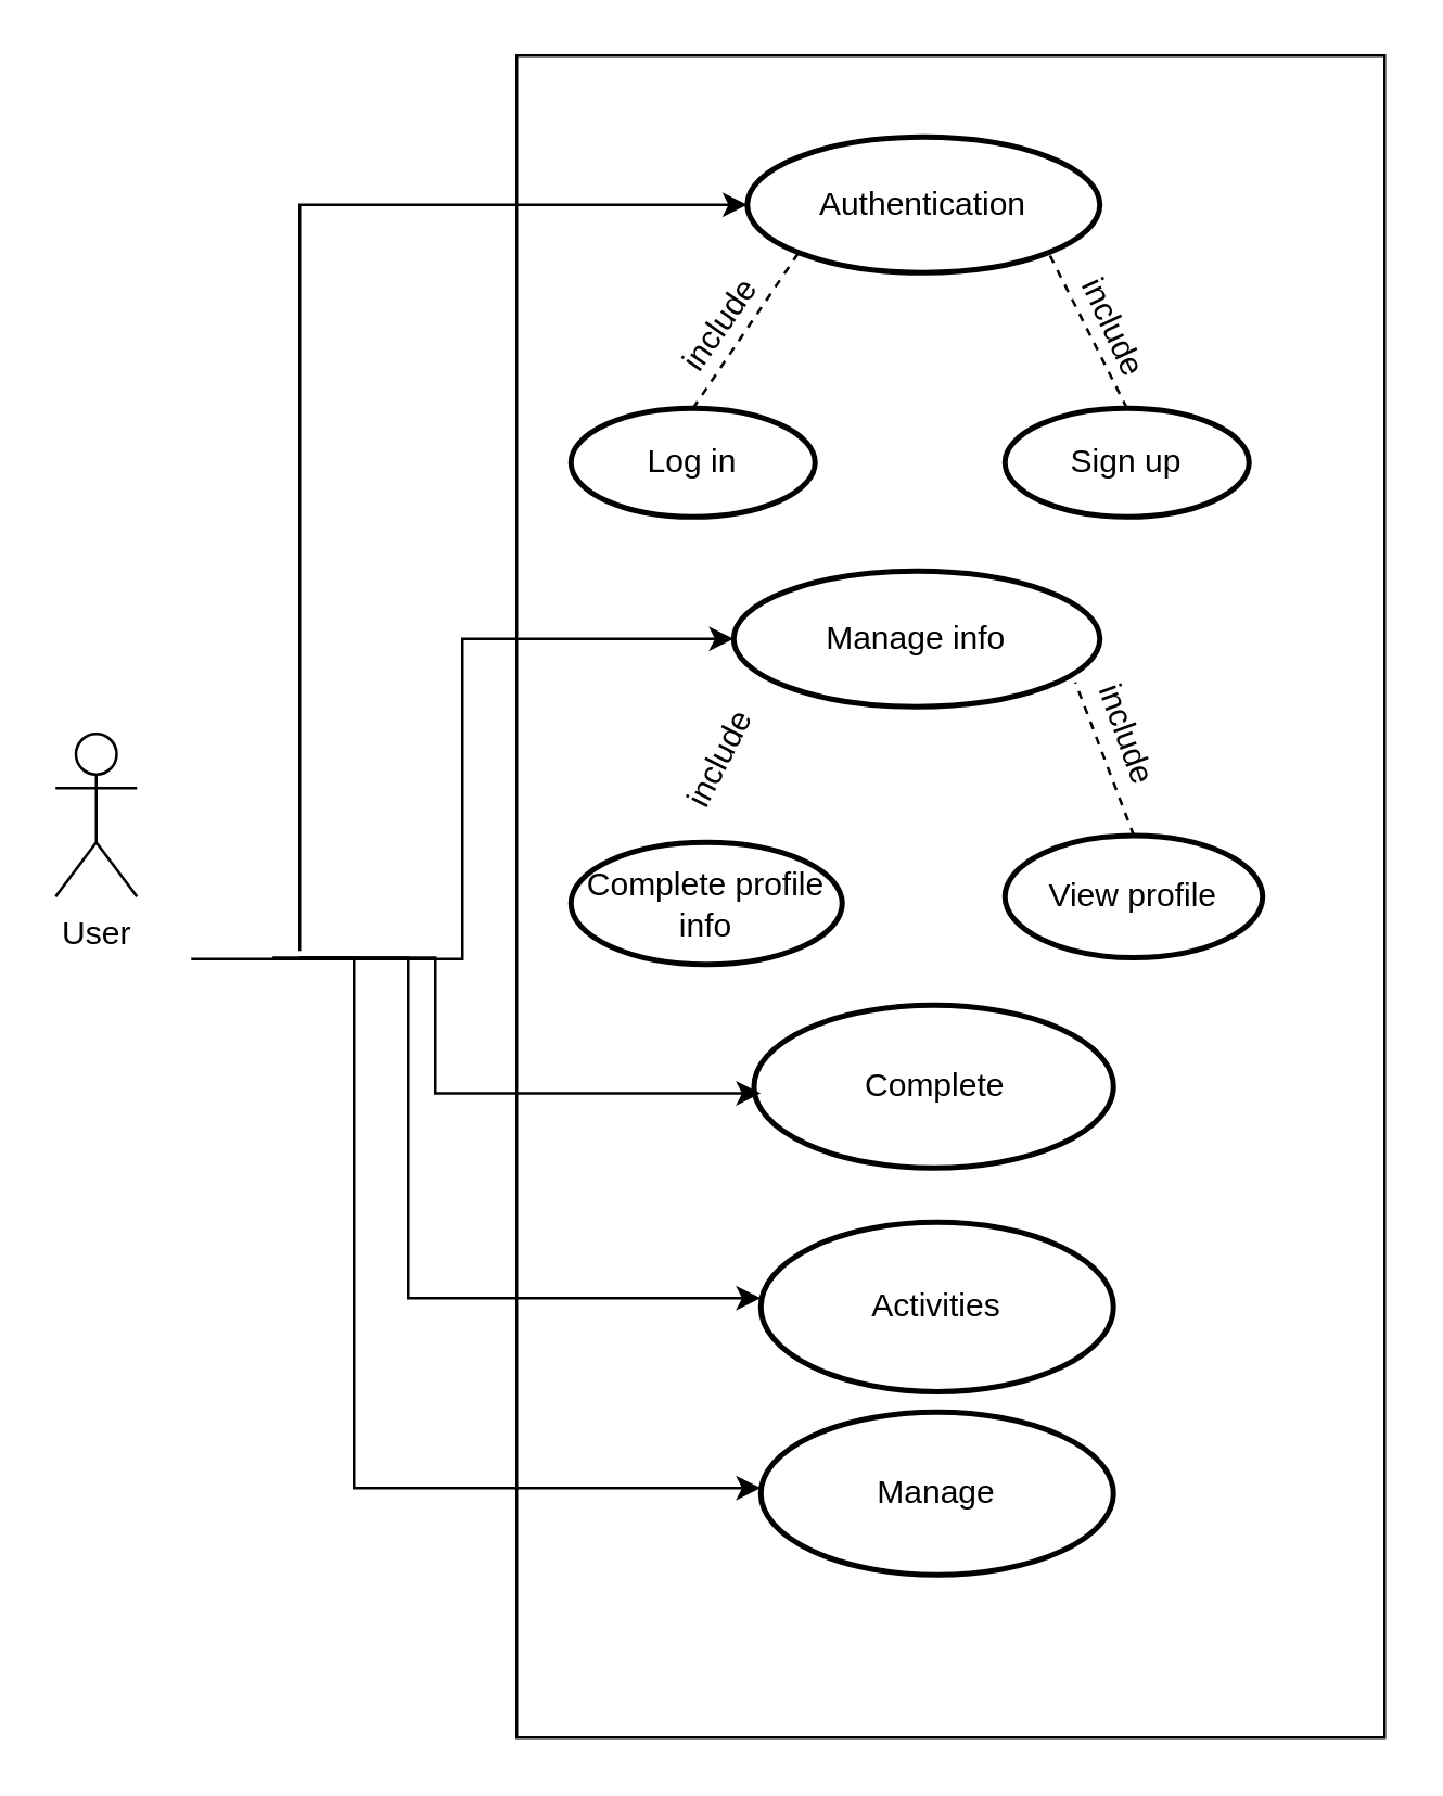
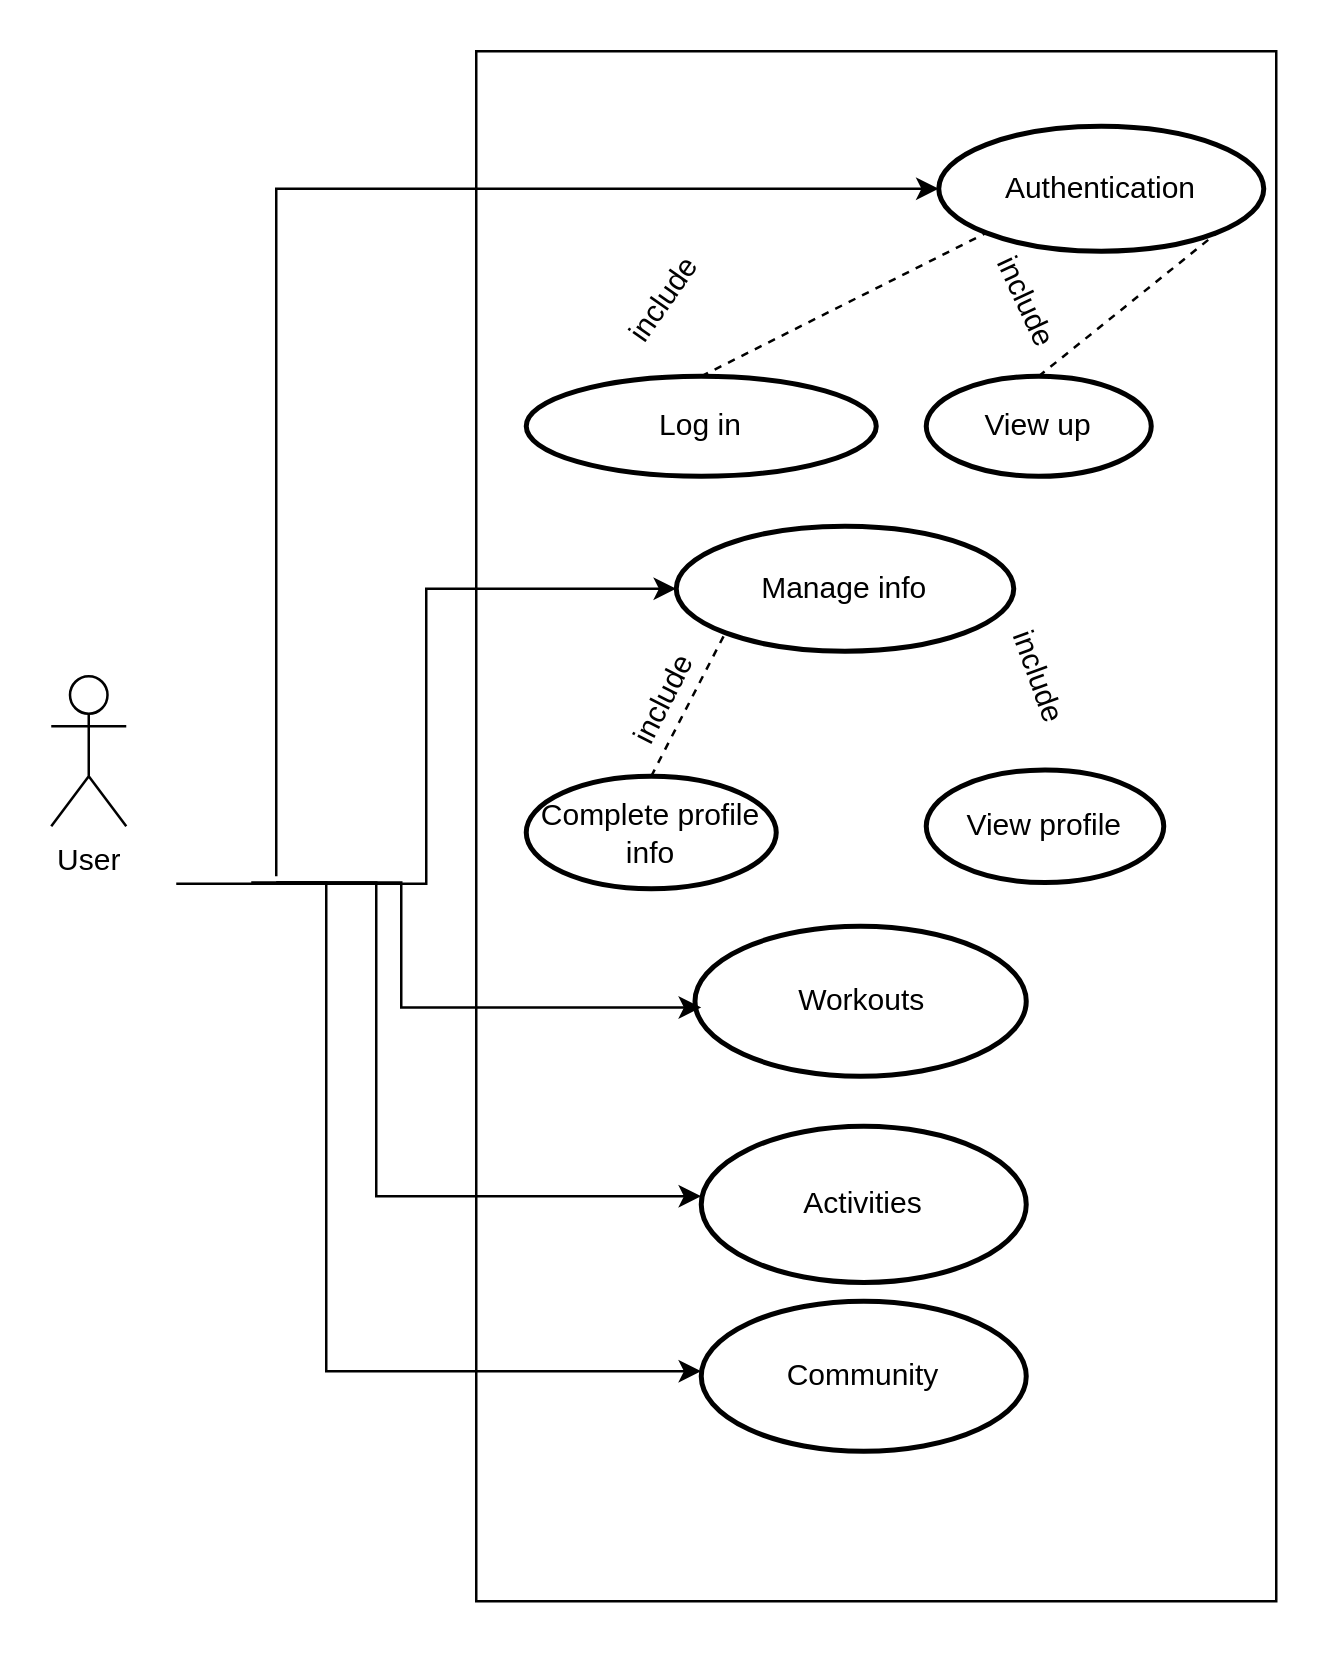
- <mxCell id="4" value="Authentication" style="strokeWidth=2;html=1;shape=mxgraph.flowchart.start_1;whiteSpace=wrap;" parent="1" vertex="1"><mxGeometry x="275" y="50" width="130" height="50" as="geometry" /></mxCell>
+ <mxCell id="4" value="Authentication" style="strokeWidth=2;html=1;shape=mxgraph.flowchart.start_1;whiteSpace=wrap;" parent="1" vertex="1"><mxGeometry x="375" y="50" width="130" height="50" as="geometry" /></mxCell>
- <mxCell id="5" value="Log in" style="strokeWidth=2;html=1;shape=mxgraph.flowchart.start_1;whiteSpace=wrap;" parent="1" vertex="1"><mxGeometry x="210" y="150" width="90" height="40" as="geometry" /></mxCell>
+ <mxCell id="5" value="Log in" style="strokeWidth=2;html=1;shape=mxgraph.flowchart.start_1;whiteSpace=wrap;" parent="1" vertex="1"><mxGeometry x="210" y="150" width="140" height="40" as="geometry" /></mxCell>
- <mxCell id="6" value="Sign up" style="strokeWidth=2;html=1;shape=mxgraph.flowchart.start_1;whiteSpace=wrap;" parent="1" vertex="1"><mxGeometry x="370" y="150" width="90" height="40" as="geometry" /></mxCell>
+ <mxCell id="6" value="View up" style="strokeWidth=2;html=1;shape=mxgraph.flowchart.start_1;whiteSpace=wrap;" parent="1" vertex="1"><mxGeometry x="370" y="150" width="90" height="40" as="geometry" /></mxCell>
- <mxCell id="23" value="" style="endArrow=none;dashed=1;html=1;exitX=0.5;exitY=0;exitDx=0;exitDy=0;exitPerimeter=0;entryX=0.933;entryY=0.82;entryDx=0;entryDy=0;entryPerimeter=0;" edge="1" parent="1" source="20" target="21"><mxGeometry width="50" height="50" relative="1" as="geometry"><mxPoint x="405" y="290" as="sourcePoint" /><mxPoint x="455" y="240" as="targetPoint" /></mxGeometry></mxCell>
+ <mxCell id="22" value="" style="endArrow=none;dashed=1;html=1;exitX=0.5;exitY=0;exitDx=0;exitDy=0;exitPerimeter=0;entryX=0.145;entryY=0.855;entryDx=0;entryDy=0;entryPerimeter=0;" edge="1" parent="1" source="14" target="21"><mxGeometry width="50" height="50" relative="1" as="geometry"><mxPoint x="250" y="305" as="sourcePoint" /><mxPoint x="300" y="255" as="targetPoint" /></mxGeometry></mxCell>
- <mxCell id="13" value="Complete" style="strokeWidth=2;html=1;shape=mxgraph.flowchart.start_1;whiteSpace=wrap;" parent="1" vertex="1"><mxGeometry x="277.5" y="370" width="132.5" height="60" as="geometry" /></mxCell>
+ <mxCell id="13" value="Workouts" style="strokeWidth=2;html=1;shape=mxgraph.flowchart.start_1;whiteSpace=wrap;" parent="1" vertex="1"><mxGeometry x="277.5" y="370" width="132.5" height="60" as="geometry" /></mxCell>
- <mxCell id="11" value="Manage" style="strokeWidth=2;html=1;shape=mxgraph.flowchart.start_1;whiteSpace=wrap;" parent="1" vertex="1"><mxGeometry x="280" y="520" width="130" height="60" as="geometry" /></mxCell>
+ <mxCell id="11" value="Community" style="strokeWidth=2;html=1;shape=mxgraph.flowchart.start_1;whiteSpace=wrap;" parent="1" vertex="1"><mxGeometry x="280" y="520" width="130" height="60" as="geometry" /></mxCell>
